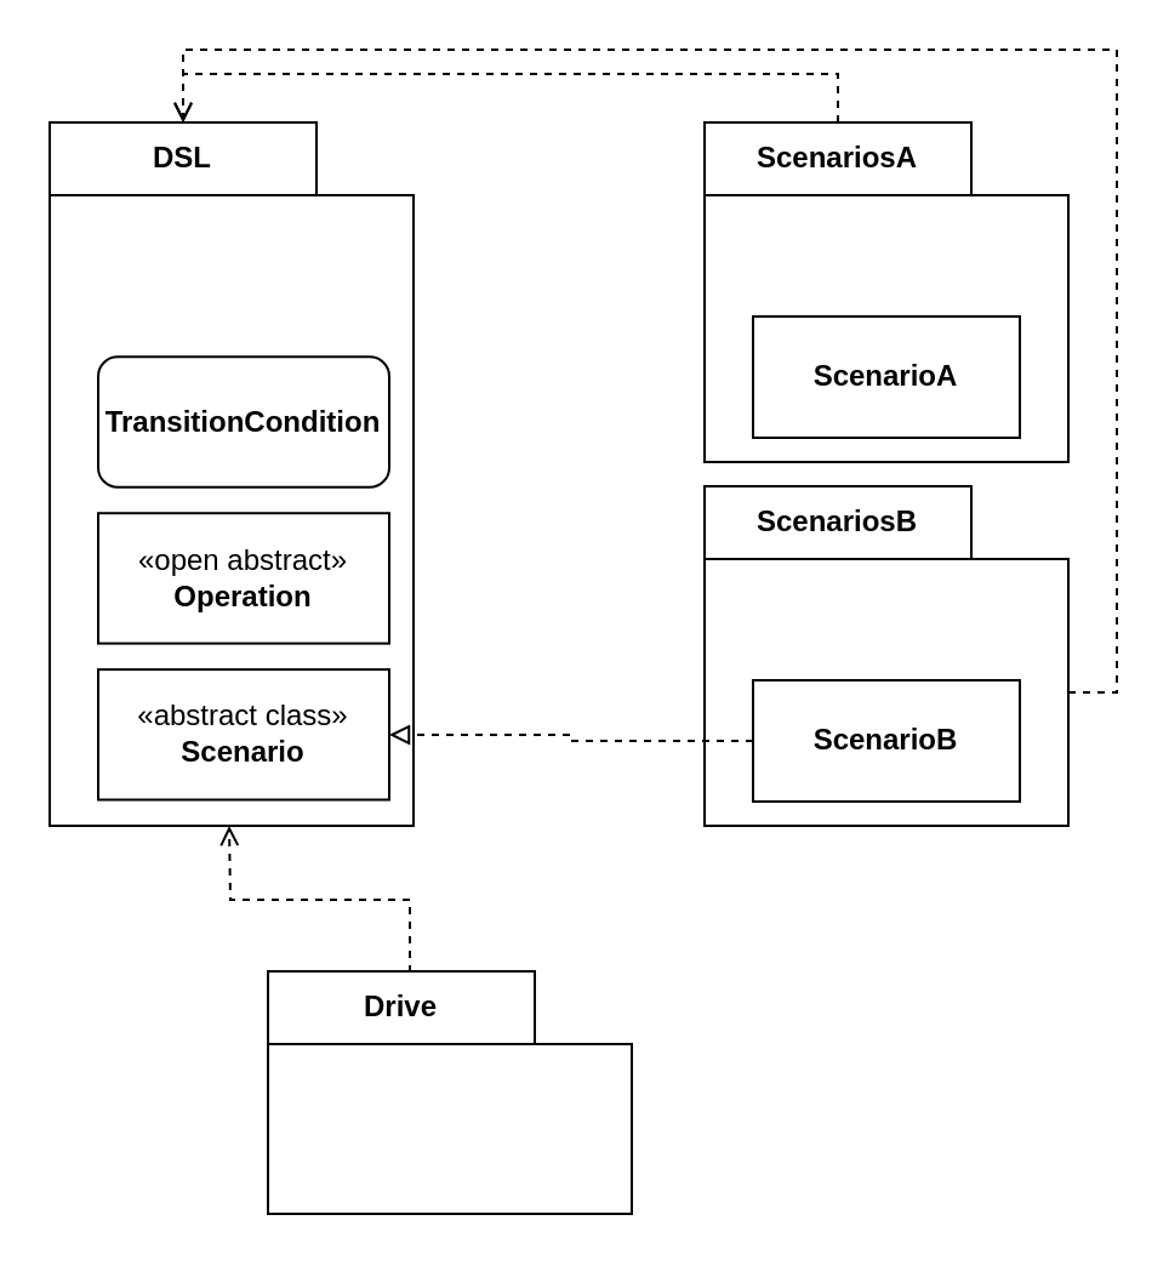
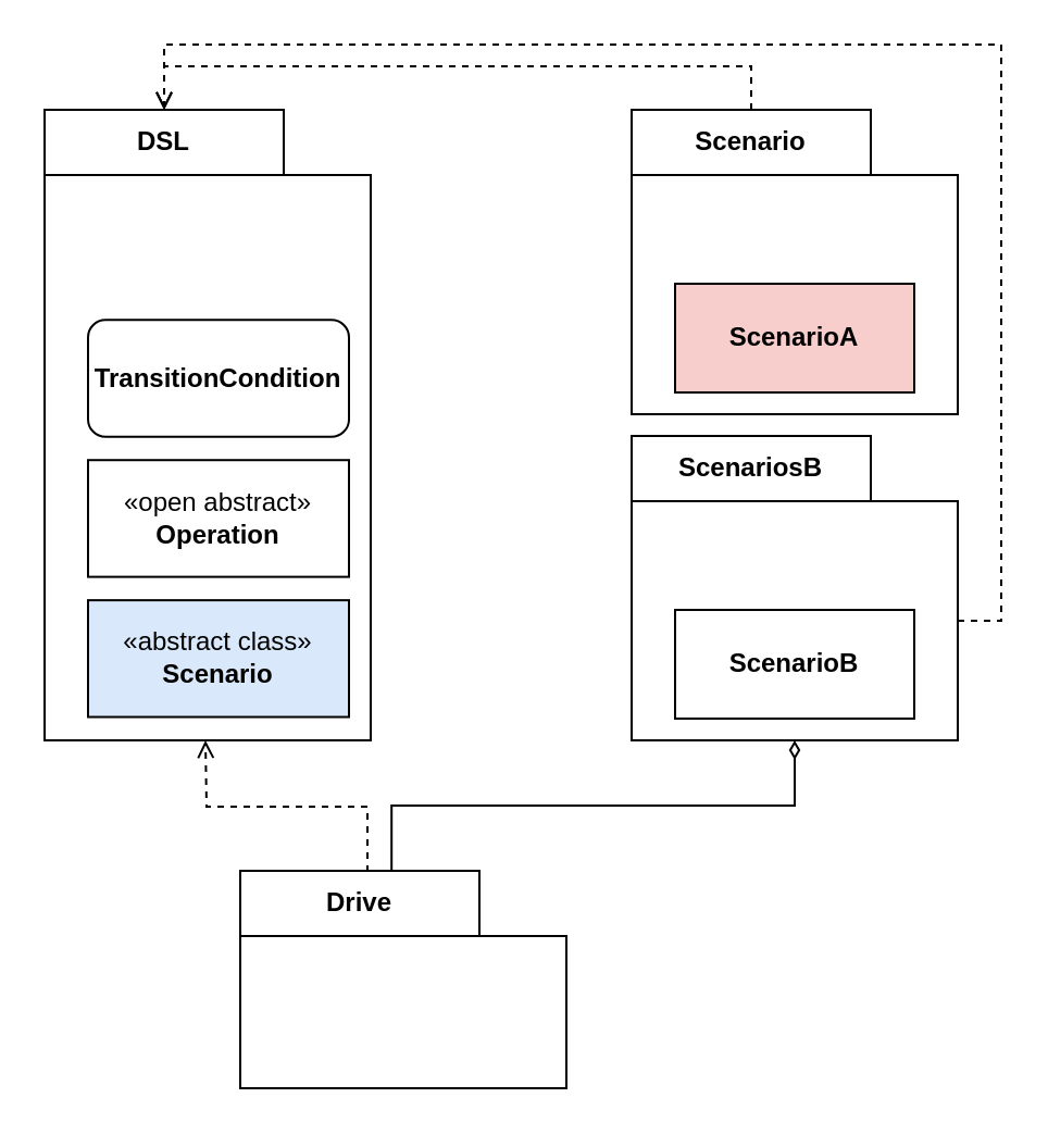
- <mxCell id="7" value="ScenariosA" style="shape=folder;fontStyle=1;tabWidth=110;tabHeight=30;tabPosition=left;html=1;boundedLbl=1;labelInHeader=1;container=1;collapsible=0;whiteSpace=wrap;" vertex="1" parent="1"><mxGeometry x="290" y="50" width="150" height="140" as="geometry" /></mxCell>
+ <mxCell id="7" value="Scenario" style="shape=folder;fontStyle=1;tabWidth=110;tabHeight=30;tabPosition=left;html=1;boundedLbl=1;labelInHeader=1;container=1;collapsible=0;whiteSpace=wrap;" vertex="1" parent="1"><mxGeometry x="290" y="50" width="150" height="140" as="geometry" /></mxCell>
- <mxCell id="9" value="&lt;b&gt;ScenarioA&lt;br&gt;&lt;/b&gt;" style="html=1;whiteSpace=wrap;" vertex="1" parent="7"><mxGeometry x="20" y="80" width="110" height="50" as="geometry" /></mxCell>
+ <mxCell id="9" value="&lt;b&gt;ScenarioA&lt;br&gt;&lt;/b&gt;" style="html=1;whiteSpace=wrap;fillColor=#f8cecc;" vertex="1" parent="7"><mxGeometry x="20" y="80" width="110" height="50" as="geometry" /></mxCell>
- <mxCell id="4" value="«abstract class»&lt;br&gt;&lt;b&gt;Scenario&lt;/b&gt;" style="html=1;whiteSpace=wrap;" vertex="1" parent="2"><mxGeometry x="20" y="225.56" width="120" height="53.7" as="geometry" /></mxCell>
+ <mxCell id="4" value="«abstract class»&lt;br&gt;&lt;b&gt;Scenario&lt;/b&gt;" style="html=1;whiteSpace=wrap;fillColor=#dae8fc;" vertex="1" parent="2"><mxGeometry x="20" y="225.56" width="120" height="53.7" as="geometry" /></mxCell>
- <mxCell id="18" style="edgeStyle=orthogonalEdgeStyle;rounded=0;orthogonalLoop=1;jettySize=auto;html=1;exitX=0;exitY=0.5;exitDx=0;exitDy=0;dashed=1;endArrow=block;endFill=0;" edge="1" parent="1" source="14" target="4"><mxGeometry relative="1" as="geometry" /></mxCell>
+ <mxCell id="19" style="edgeStyle=orthogonalEdgeStyle;rounded=0;orthogonalLoop=1;jettySize=auto;html=1;exitX=0.464;exitY=-0.001;exitDx=0;exitDy=0;exitPerimeter=0;entryX=0.5;entryY=1;entryDx=0;entryDy=0;entryPerimeter=0;endArrow=diamondThin;endFill=0;" edge="1" parent="1" source="10" target="12"><mxGeometry relative="1" as="geometry" /></mxCell>
